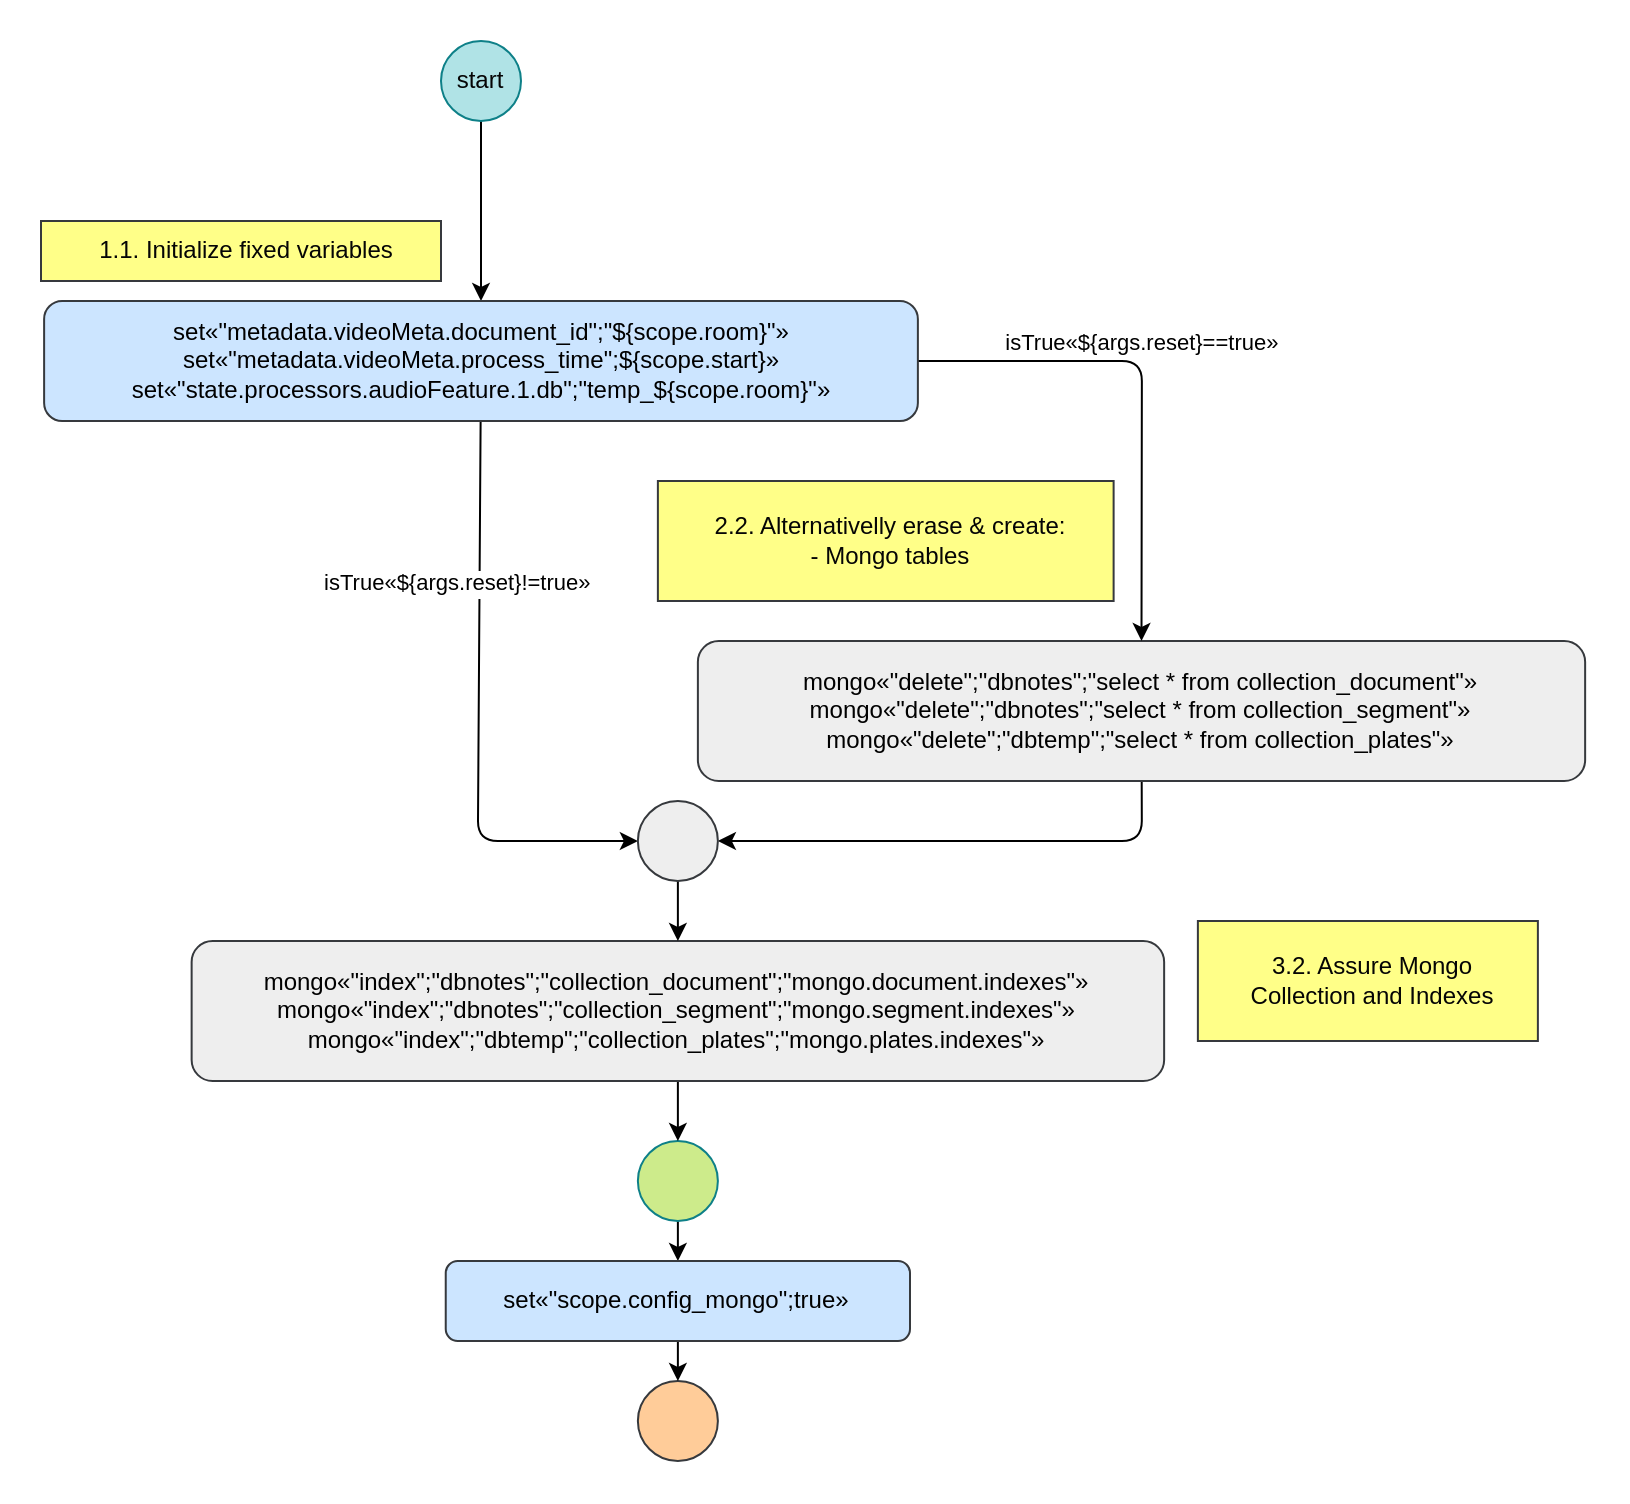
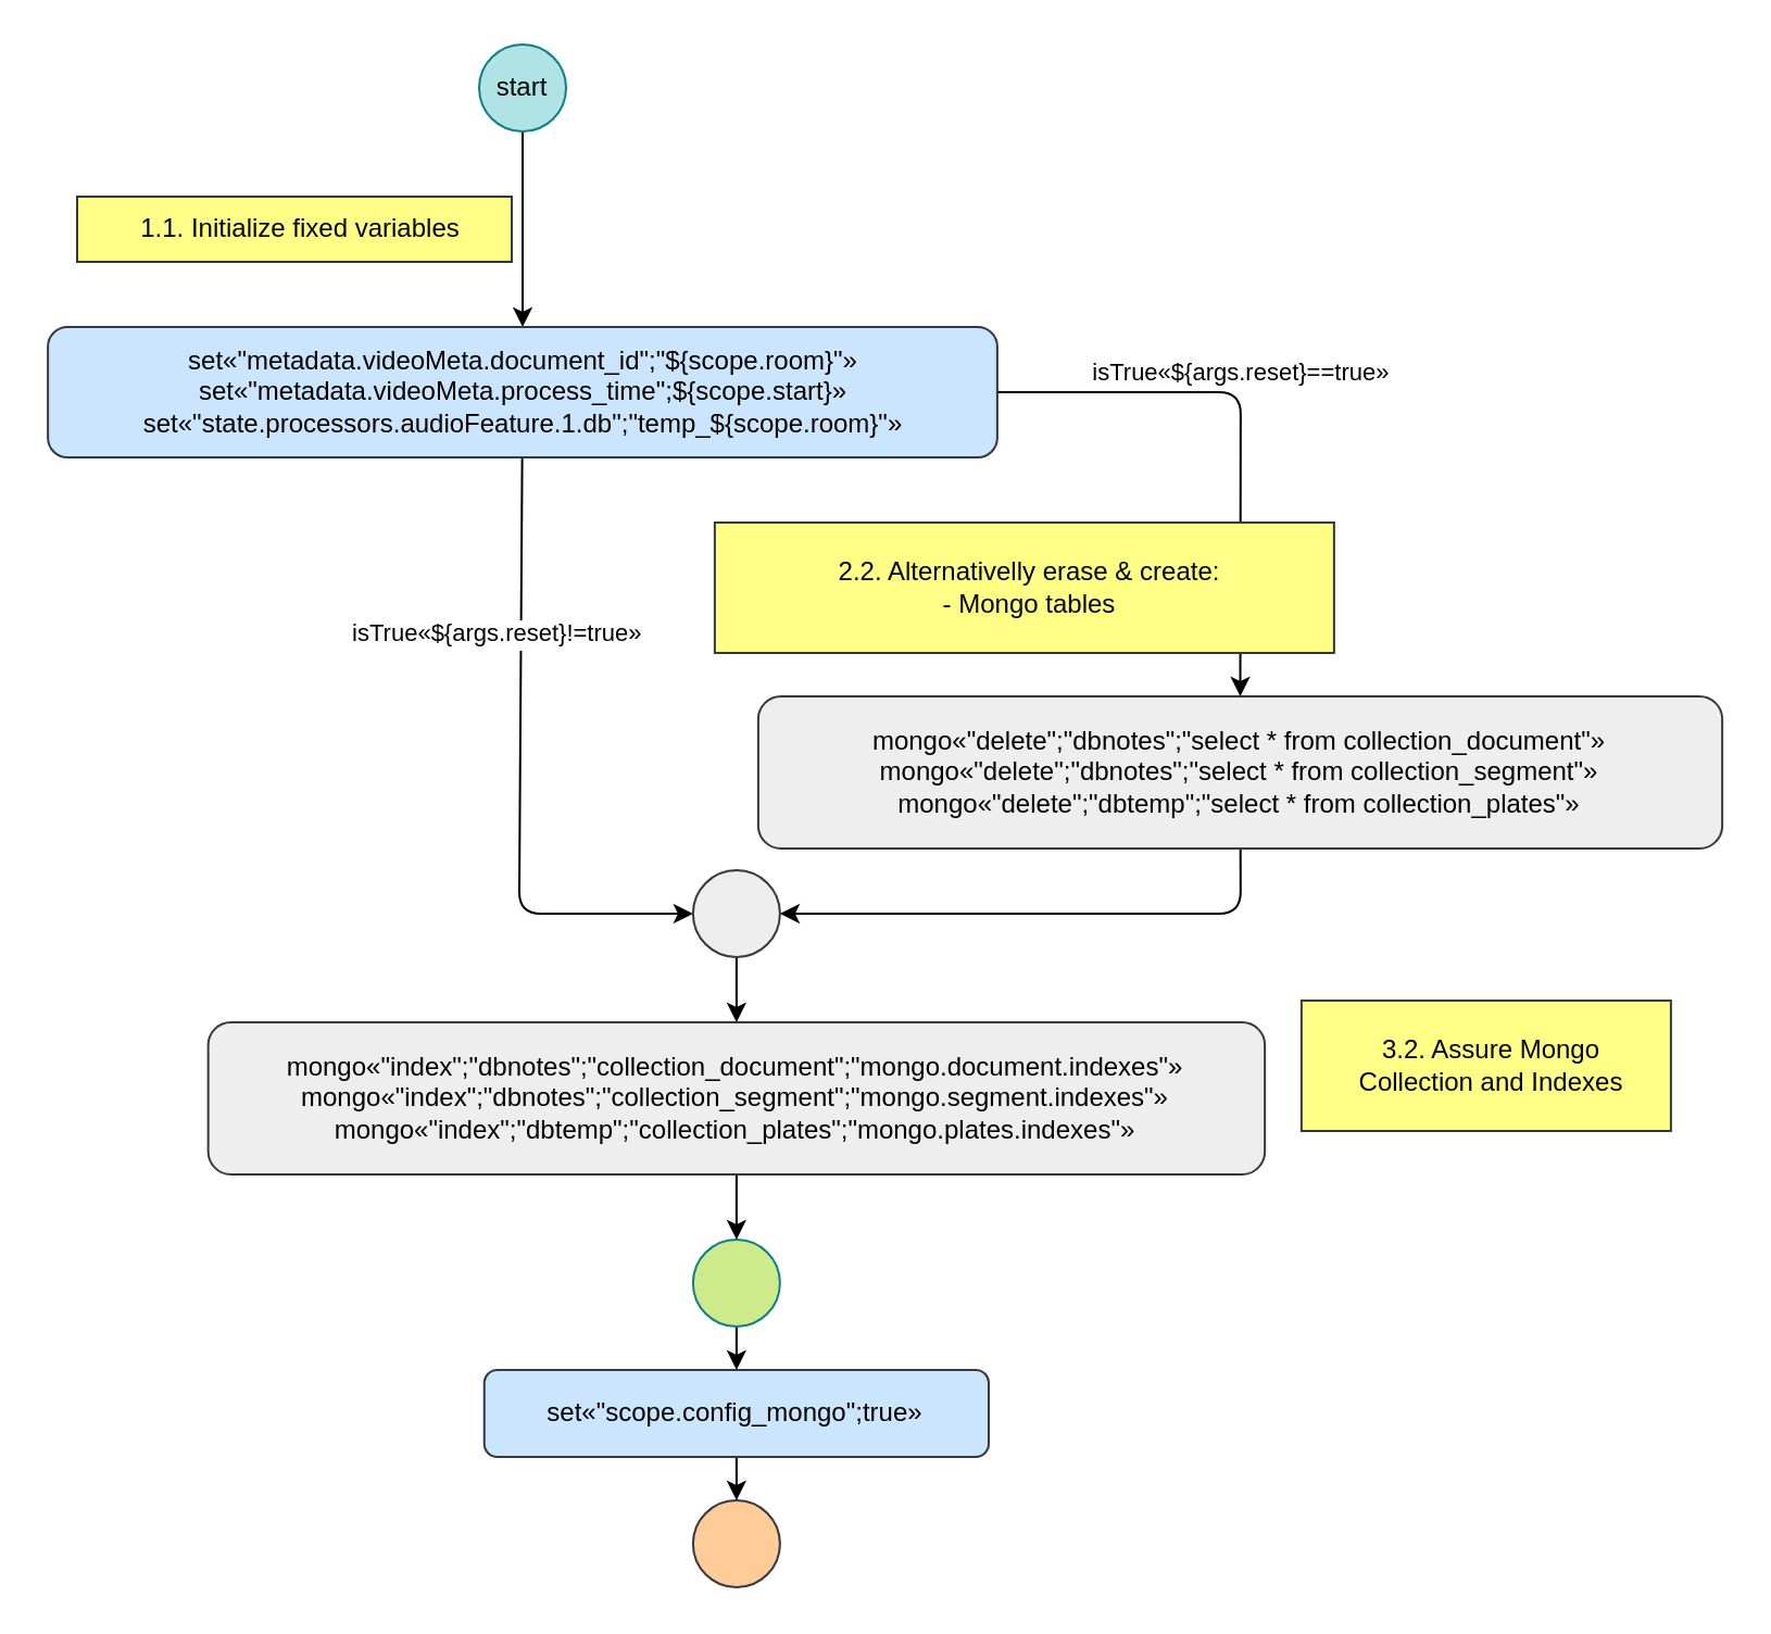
- <mxCell id="21" value="1.1. Initialize fixed variables" style="rounded=0;whiteSpace=wrap;fillColor=#ffff88;strokeColor=#36393d;fontColor=#050505;align=center;verticalAlign=middle;spacingLeft=6;" parent="1" vertex="1"><mxGeometry x="20" y="110" width="200" height="30" as="geometry" /></mxCell>
+ <mxCell id="21" value="1.1. Initialize fixed variables" style="rounded=0;whiteSpace=wrap;fillColor=#ffff88;strokeColor=#36393d;fontColor=#050505;align=center;verticalAlign=middle;spacingLeft=6;" parent="1" vertex="1"><mxGeometry x="35" y="90" width="200" height="30" as="geometry" /></mxCell>
- <mxCell id="20" value="2.2. Alternativelly erase &amp; create:&#10;- Mongo tables" style="rounded=0;whiteSpace=wrap;fillColor=#ffff88;strokeColor=#36393d;fontColor=#050505;align=center;verticalAlign=middle;spacingLeft=6;" parent="1" vertex="1"><mxGeometry x="328.44" y="240" width="227.87" height="60" as="geometry" /></mxCell>
+ <mxCell id="20" value="2.2. Alternativelly erase &amp; create:&#10;- Mongo tables" style="rounded=0;whiteSpace=wrap;fillColor=#ffff88;strokeColor=#36393d;fontColor=#050505;align=center;verticalAlign=middle;spacingLeft=6;" parent="1" vertex="1"><mxGeometry x="328.44" y="240" width="285" height="60" as="geometry" /></mxCell>
